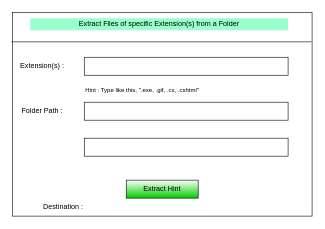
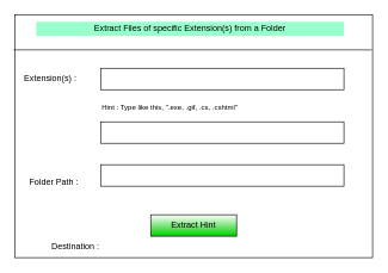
- <mxCell id="7" value="Folder Path :" style="text;html=1;strokeColor=none;fillColor=none;align=center;verticalAlign=middle;whiteSpace=wrap;rounded=0;" vertex="1" parent="1"><mxGeometry x="30" y="175" width="80" height="20" as="geometry" /></mxCell>
+ <mxCell id="7" value="Folder Path :" style="text;html=1;strokeColor=none;fillColor=none;align=center;verticalAlign=middle;whiteSpace=wrap;rounded=0;" vertex="1" parent="1"><mxGeometry x="35" y="245" width="80" height="20" as="geometry" /></mxCell>
